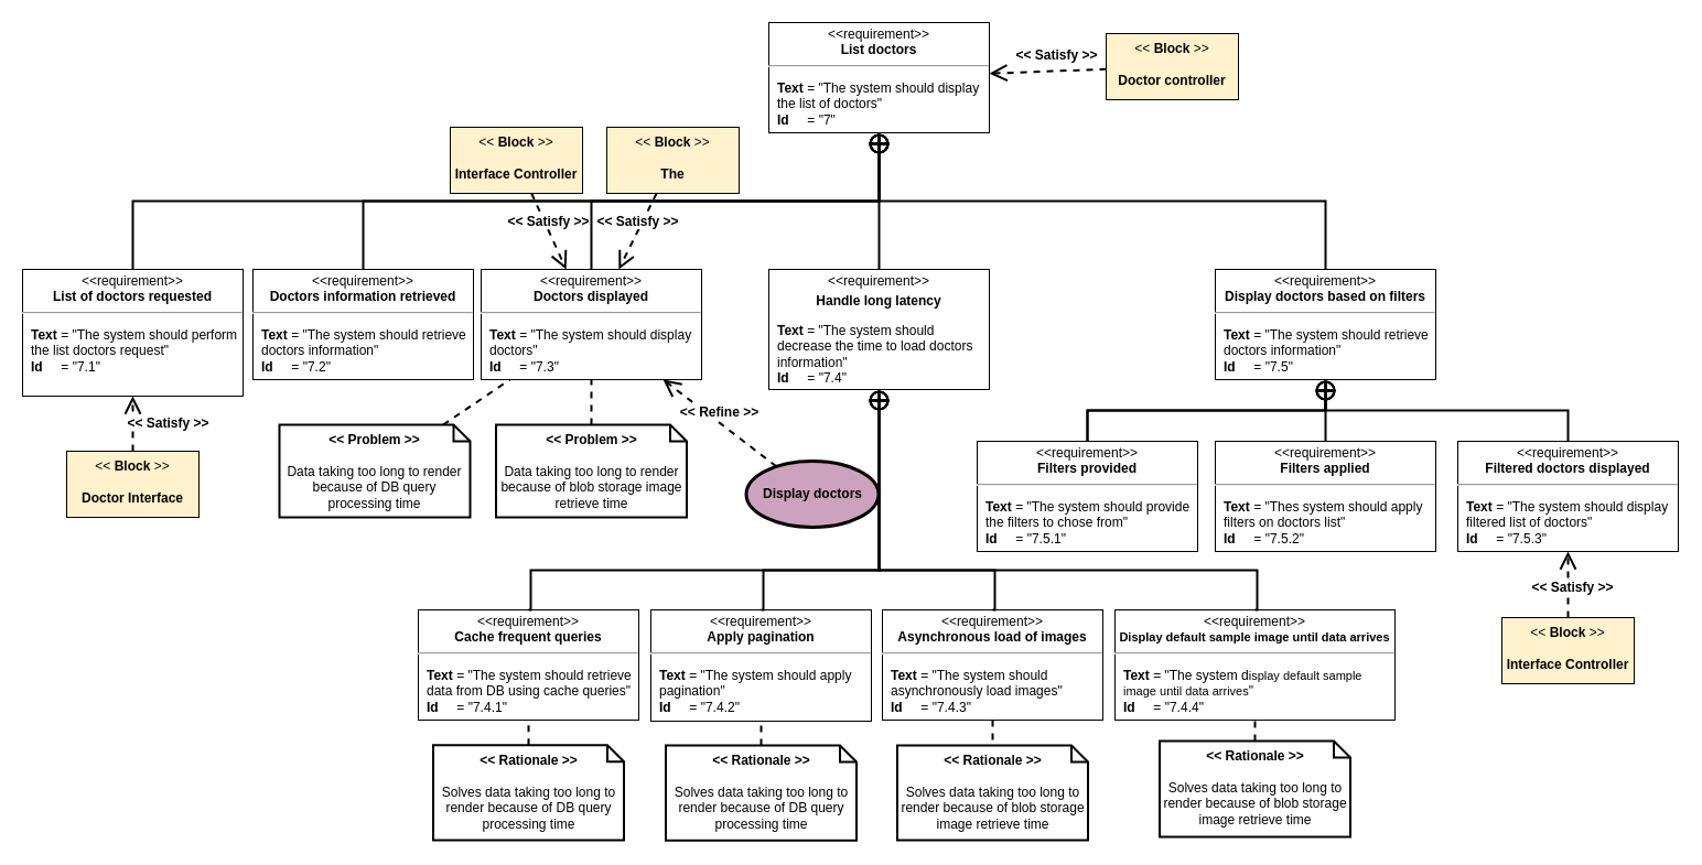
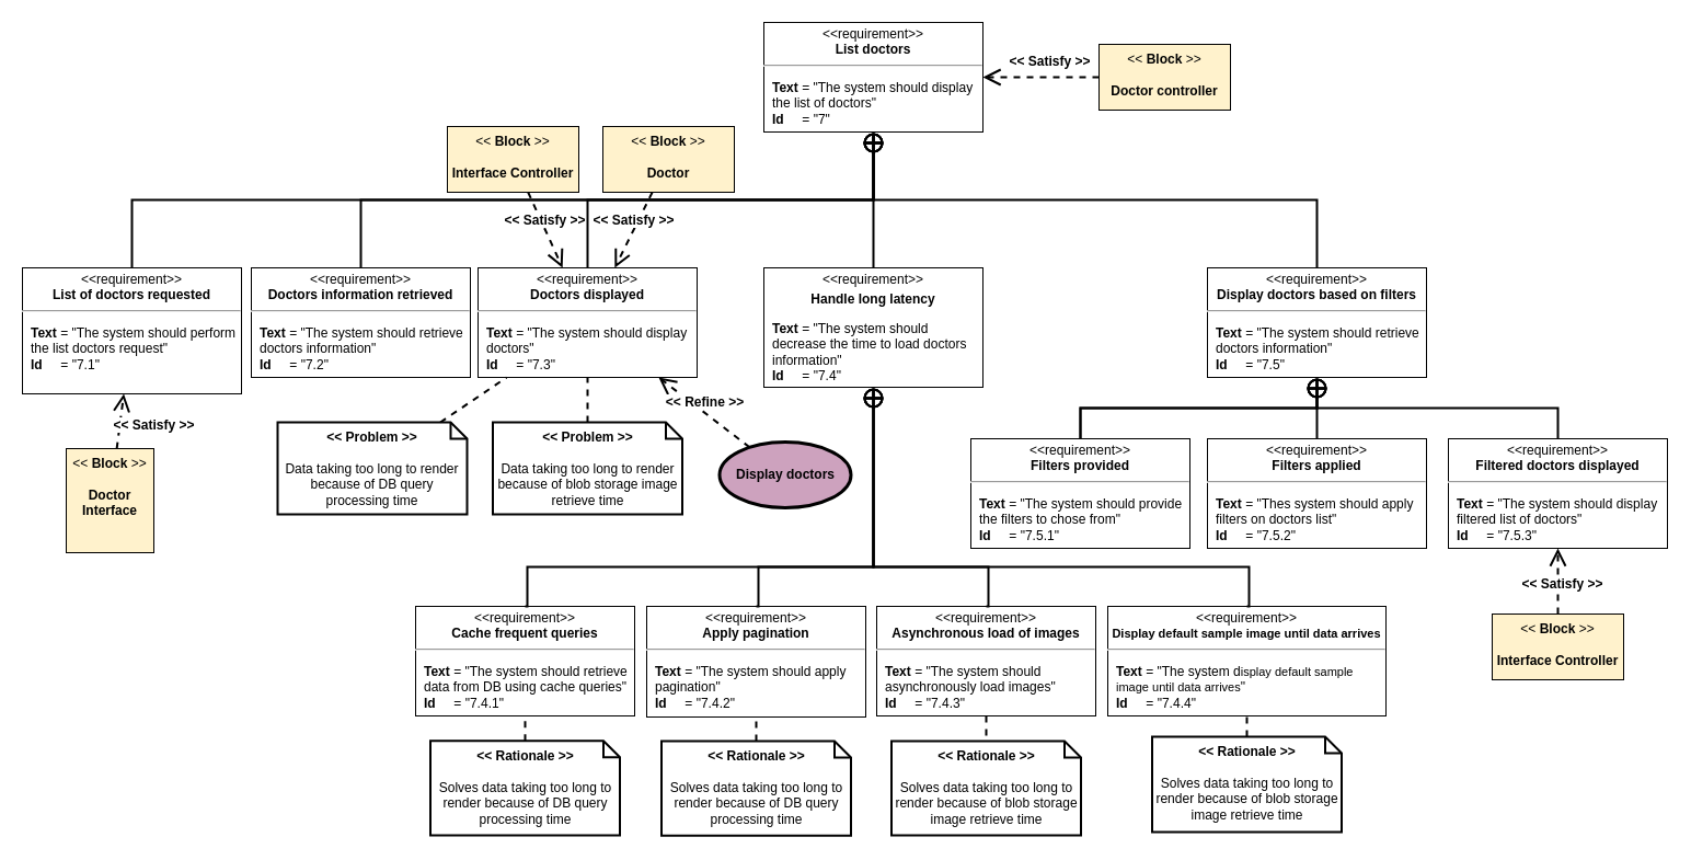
- <mxCell id="27" value="&amp;lt;&amp;lt; &lt;b&gt;Block &lt;/b&gt;&amp;gt;&amp;gt;&lt;div&gt;&lt;br&gt;&lt;b&gt;Doctor controller&lt;/b&gt;&lt;/div&gt;" style="shape=rect;html=1;whiteSpace=wrap;align=center;verticalAlign=top;fillColor=#FFF2CC;" parent="1" vertex="1"><mxGeometry x="1003" y="30" width="120" height="60" as="geometry" /></mxCell>
+ <mxCell id="27" value="&amp;lt;&amp;lt; &lt;b&gt;Block &lt;/b&gt;&amp;gt;&amp;gt;&lt;div&gt;&lt;br&gt;&lt;b&gt;Doctor controller&lt;/b&gt;&lt;/div&gt;" style="shape=rect;html=1;whiteSpace=wrap;align=center;verticalAlign=top;fillColor=#FFF2CC;" parent="1" vertex="1"><mxGeometry x="1003" y="40" width="120" height="60" as="geometry" /></mxCell>
- <mxCell id="48" value="&amp;lt;&amp;lt; &lt;b&gt;Block &lt;/b&gt;&amp;gt;&amp;gt;&lt;div&gt;&lt;br&gt;&lt;b&gt;The&lt;/b&gt;&lt;/div&gt;" style="shape=rect;html=1;whiteSpace=wrap;align=center;verticalAlign=top;fillColor=#FFF2CC;" parent="1" vertex="1"><mxGeometry x="550" y="115" width="120" height="60" as="geometry" /></mxCell>
+ <mxCell id="48" value="&amp;lt;&amp;lt; &lt;b&gt;Block &lt;/b&gt;&amp;gt;&amp;gt;&lt;div&gt;&lt;br&gt;&lt;b&gt;Doctor&lt;/b&gt;&lt;/div&gt;" style="shape=rect;html=1;whiteSpace=wrap;align=center;verticalAlign=top;fillColor=#FFF2CC;" parent="1" vertex="1"><mxGeometry x="550" y="115" width="120" height="60" as="geometry" /></mxCell>
- <mxCell id="47" value="&amp;lt;&amp;lt; &lt;b&gt;Block &lt;/b&gt;&amp;gt;&amp;gt;&lt;div&gt;&lt;br&gt;&lt;b&gt;Doctor Interface&lt;/b&gt;&lt;/div&gt;" style="shape=rect;html=1;whiteSpace=wrap;align=center;verticalAlign=top;fillColor=#FFF2CC;" parent="1" vertex="1"><mxGeometry x="60" y="409" width="120" height="60" as="geometry" /></mxCell>
+ <mxCell id="47" value="&amp;lt;&amp;lt; &lt;b&gt;Block &lt;/b&gt;&amp;gt;&amp;gt;&lt;div&gt;&lt;br&gt;&lt;b&gt;Doctor Interface&lt;/b&gt;&lt;/div&gt;" style="shape=rect;html=1;whiteSpace=wrap;align=center;verticalAlign=top;fillColor=#FFF2CC;" parent="1" vertex="1"><mxGeometry x="60" y="409" width="80" height="95" as="geometry" /></mxCell>
- <mxCell id="50" value="Display doctors" style="shape=ellipse;html=1;strokeWidth=3;fontStyle=1;whiteSpace=wrap;align=center;perimeter=ellipsePerimeter;fillColor=#CDA2BE;" parent="1" vertex="1"><mxGeometry x="676.5" y="418" width="120" height="60" as="geometry" /></mxCell>
+ <mxCell id="50" value="Display doctors" style="shape=ellipse;html=1;strokeWidth=3;fontStyle=1;whiteSpace=wrap;align=center;perimeter=ellipsePerimeter;fillColor=#CDA2BE;" parent="1" vertex="1"><mxGeometry x="656.5" y="403" width="120" height="60" as="geometry" /></mxCell>
